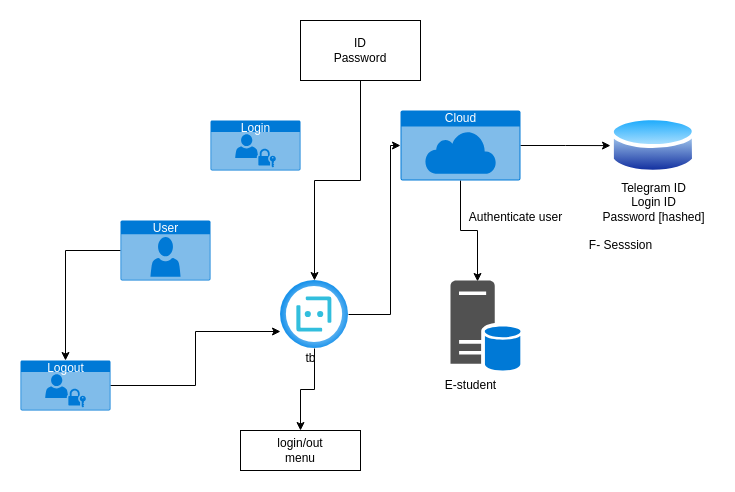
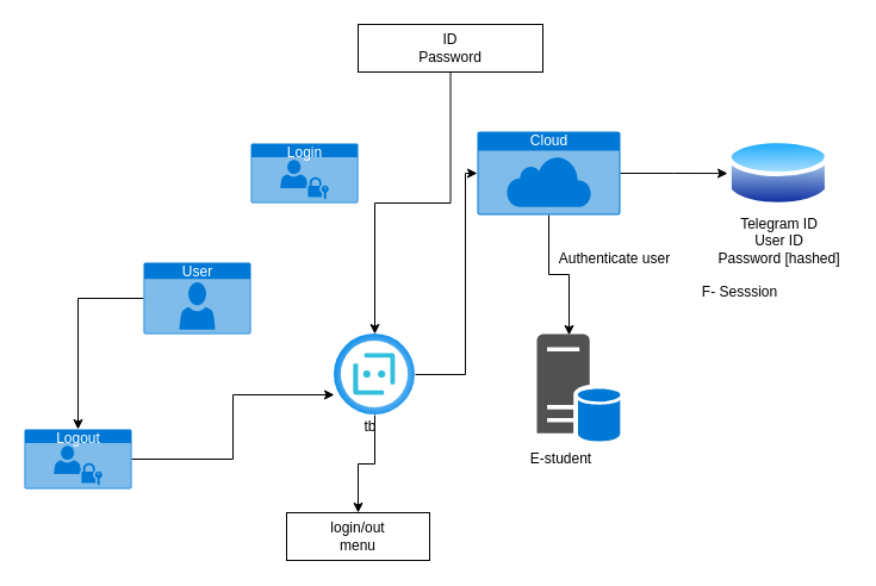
- <mxCell id="4" value="ID&lt;br&gt;Password" style="rounded=0;whiteSpace=wrap;html=1;" vertex="1" parent="1"><mxGeometry x="300" y="20" width="120" height="60" as="geometry" /></mxCell>
+ <mxCell id="4" value="ID&lt;br&gt;Password" style="rounded=0;whiteSpace=wrap;html=1;" vertex="1" parent="1"><mxGeometry x="300" y="20" width="155" height="40" as="geometry" /></mxCell>
- <mxCell id="9" value="&lt;div&gt;Telegram ID&lt;/div&gt;&lt;div&gt;Login ID&lt;/div&gt;&lt;div&gt;Password [hashed]&lt;br&gt;&lt;/div&gt;" style="text;html=1;align=center;verticalAlign=middle;resizable=0;points=[];autosize=1;strokeColor=none;fillColor=none;" vertex="1" parent="1"><mxGeometry x="592.91" y="176.75" width="120" height="50" as="geometry" /></mxCell>
+ <mxCell id="9" value="&lt;div&gt;Telegram ID&lt;/div&gt;&lt;div&gt;User ID&lt;/div&gt;&lt;div&gt;Password [hashed]&lt;br&gt;&lt;/div&gt;" style="text;html=1;align=center;verticalAlign=middle;resizable=0;points=[];autosize=1;strokeColor=none;fillColor=none;" vertex="1" parent="1"><mxGeometry x="592.91" y="176.75" width="120" height="50" as="geometry" /></mxCell>
